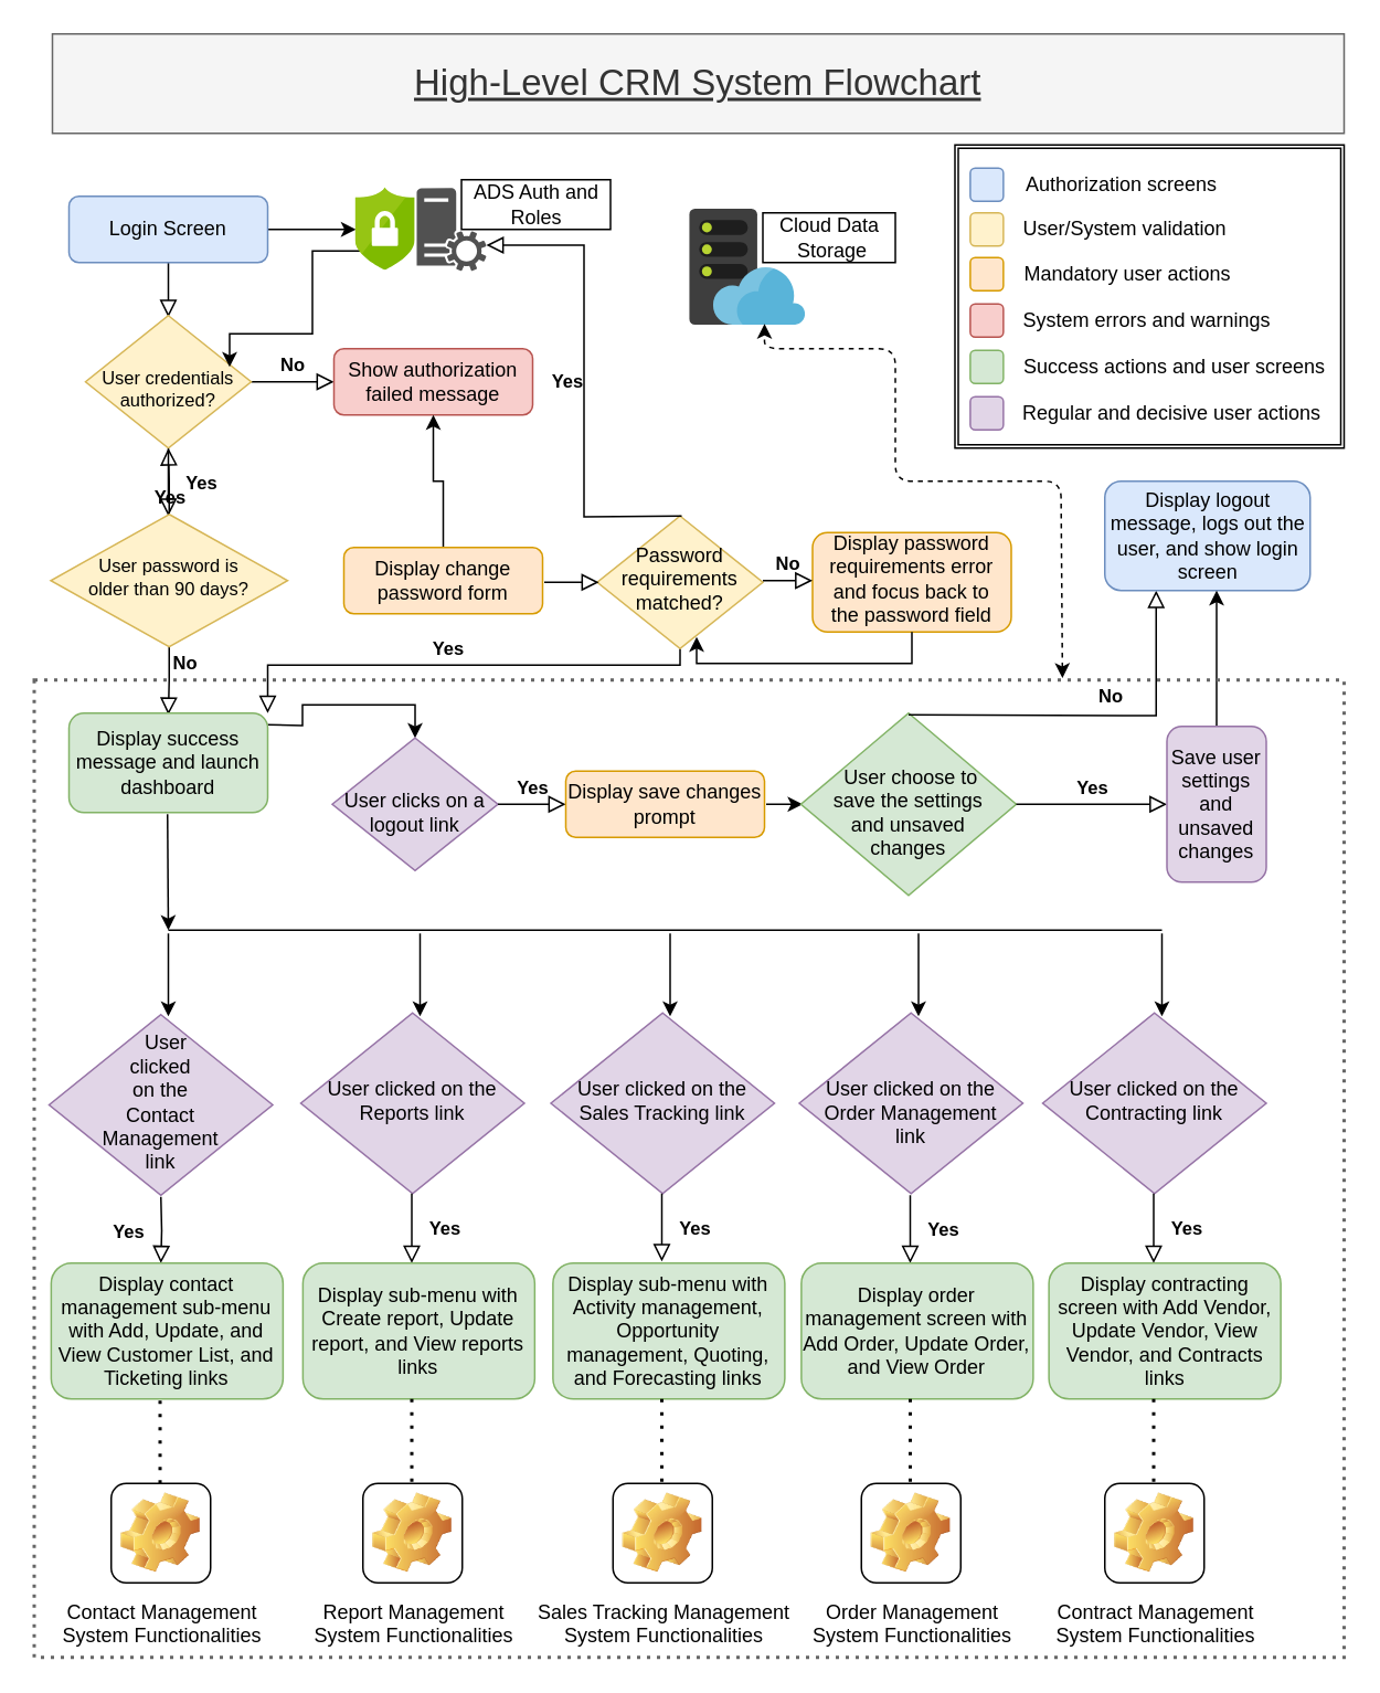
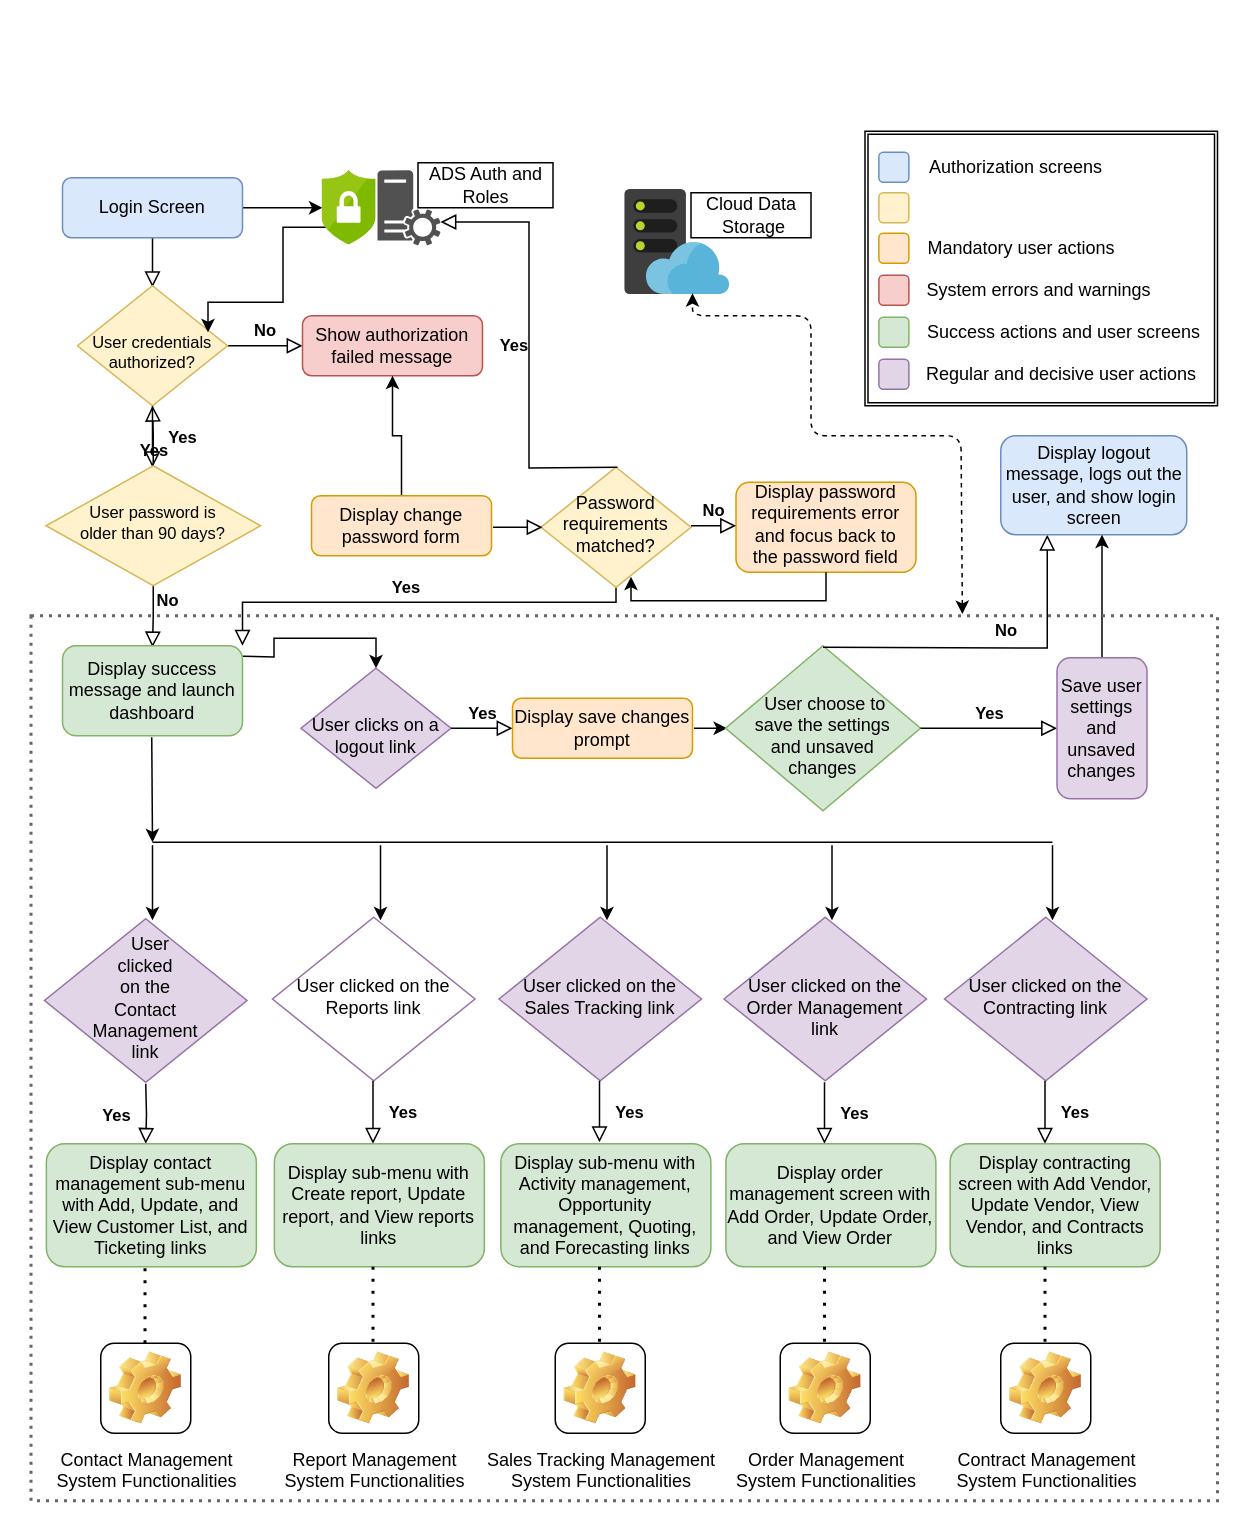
- <mxCell id="51" value="&lt;font style=&quot;font-size: 22px&quot;&gt;&lt;u&gt;High-Level CRM System Flowchart&lt;/u&gt;&lt;/font&gt;" style="rounded=0;whiteSpace=wrap;html=1;fontSize=17;fillColor=#f5f5f5;strokeColor=#666666;fontColor=#333333;" vertex="1" parent="1"><mxGeometry x="31" y="20" width="780" height="60" as="geometry" /></mxCell>
- <mxCell id="65" value="&amp;nbsp; User/System validation" style="text;html=1;align=center;verticalAlign=middle;resizable=0;points=[];autosize=1;strokeColor=none;fillColor=none;fontSize=12;" vertex="1" parent="1"><mxGeometry x="605.25" y="128" width="140" height="20" as="geometry" /></mxCell>
- <mxCell id="26" value="User clicked on the Reports link" style="rhombus;whiteSpace=wrap;html=1;shadow=0;fontFamily=Helvetica;fontSize=12;align=center;strokeWidth=1;spacing=6;spacingTop=-4;fillColor=#e1d5e7;strokeColor=#9673a6;" vertex="1" parent="1"><mxGeometry x="181" y="611" width="135" height="109" as="geometry" /></mxCell>
+ <mxCell id="26" value="User clicked on the Reports link" style="rhombus;whiteSpace=wrap;html=1;shadow=0;fontFamily=Helvetica;fontSize=12;align=center;strokeWidth=1;spacing=6;spacingTop=-4;fillColor=#ffffff;strokeColor=#9673a6;" vertex="1" parent="1"><mxGeometry x="181" y="611" width="135" height="109" as="geometry" /></mxCell>
